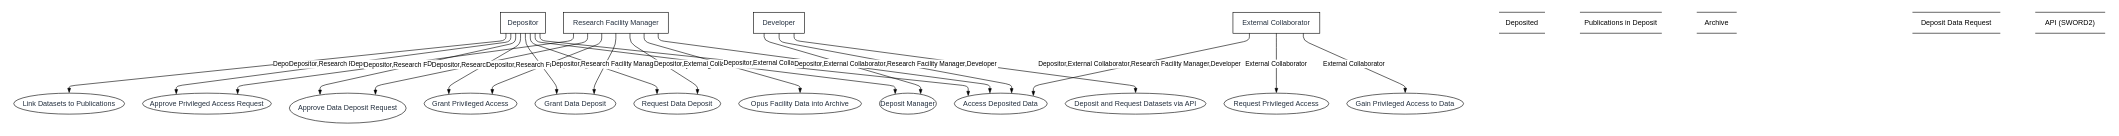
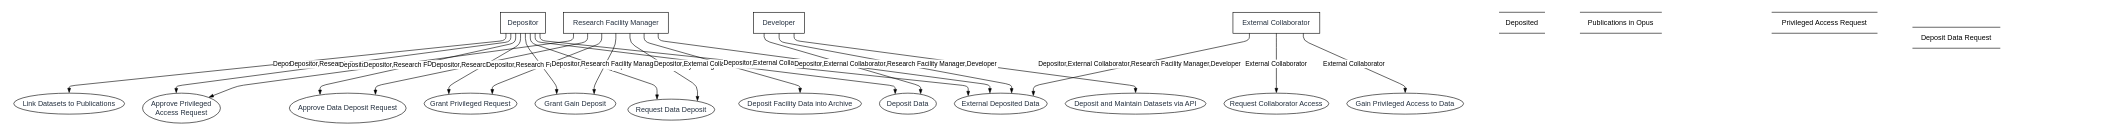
- <mxCell id="7" value="Publications in Deposit" style="html=1;dashed=0;whiteSpace=wrap;shape=partialRectangle;right=0;left=0;" vertex="1" parent="1"><mxGeometry x="2635" width="135" height="35" as="geometry" y="20" /></mxCell>
+ <mxCell id="7" value="Publications in Opus" style="html=1;dashed=0;whiteSpace=wrap;shape=partialRectangle;right=0;left=0;" vertex="1" parent="1"><mxGeometry x="2635" width="135" height="35" as="geometry" y="20" /></mxCell>
- <mxCell id="8" value="Archive" style="html=1;dashed=0;whiteSpace=wrap;shape=partialRectangle;right=0;left=0;" vertex="1" parent="1"><mxGeometry x="2830" width="65" height="35" as="geometry" y="20" /></mxCell>
+ <mxCell id="9" value="Privileged Access Request" style="html=1;dashed=0;whiteSpace=wrap;shape=partialRectangle;right=0;left=0;" vertex="1" parent="1"><mxGeometry x="2955" width="175" height="35" as="geometry" y="20" /></mxCell>
- <mxCell id="10" value="Deposit Data Request" style="html=1;dashed=0;whiteSpace=wrap;shape=partialRectangle;right=0;left=0;" vertex="1" parent="1"><mxGeometry x="3190" width="145" height="35" as="geometry" y="20" /></mxCell>
+ <mxCell id="10" value="Deposit Data Request" style="html=1;dashed=0;whiteSpace=wrap;shape=partialRectangle;right=0;left=0;" vertex="1" parent="1"><mxGeometry x="3190" y="45" width="145" height="35" as="geometry" /></mxCell>
- <mxCell id="11" value="API (SWORD2)" style="html=1;dashed=0;whiteSpace=wrap;shape=partialRectangle;right=0;left=0;" vertex="1" parent="1"><mxGeometry x="3395" width="115" height="35" as="geometry" y="20" /></mxCell>
- <mxCell id="19" value="Approve Privileged Access Request" style="shape=ellipse;perimeter=ellipsePerimeter;whiteSpace=wrap;html=1;fillColor=#ffffff;strokeColor=#000000;align=center;verticalAlign=middle;fontColor=#232F3E;" vertex="1" parent="1"><mxGeometry x="235" y="155" width="215" height="35" as="geometry" /></mxCell>
+ <mxCell id="19" value="Approve Privileged Access Request" style="shape=ellipse;perimeter=ellipsePerimeter;whiteSpace=wrap;html=1;fillColor=#ffffff;strokeColor=#000000;align=center;verticalAlign=middle;fontColor=#232F3E;" vertex="1" parent="1"><mxGeometry x="235" y="155" width="130" height="50" as="geometry" /></mxCell>
- <mxCell id="21" value="Grant Privileged Access" style="shape=ellipse;perimeter=ellipsePerimeter;whiteSpace=wrap;html=1;fillColor=#ffffff;strokeColor=#000000;align=center;verticalAlign=middle;fontColor=#232F3E;" vertex="1" parent="1"><mxGeometry x="705" y="155" width="155" height="35" as="geometry" /></mxCell>
+ <mxCell id="21" value="Grant Privileged Request" style="shape=ellipse;perimeter=ellipsePerimeter;whiteSpace=wrap;html=1;fillColor=#ffffff;strokeColor=#000000;align=center;verticalAlign=middle;fontColor=#232F3E;" vertex="1" parent="1"><mxGeometry x="705" y="155" width="155" height="35" as="geometry" /></mxCell>
- <mxCell id="22" value="Grant Data Deposit" style="shape=ellipse;perimeter=ellipsePerimeter;whiteSpace=wrap;html=1;fillColor=#ffffff;strokeColor=#000000;align=center;verticalAlign=middle;fontColor=#232F3E;" vertex="1" parent="1"><mxGeometry x="890" y="155" width="135" height="35" as="geometry" /></mxCell>
+ <mxCell id="22" value="Grant Gain Deposit" style="shape=ellipse;perimeter=ellipsePerimeter;whiteSpace=wrap;html=1;fillColor=#ffffff;strokeColor=#000000;align=center;verticalAlign=middle;fontColor=#232F3E;" vertex="1" parent="1"><mxGeometry x="890" y="155" width="135" height="35" as="geometry" /></mxCell>
- <mxCell id="18" value="Request Data Deposit" style="shape=ellipse;perimeter=ellipsePerimeter;whiteSpace=wrap;html=1;fillColor=#ffffff;strokeColor=#000000;align=center;verticalAlign=middle;fontColor=#232F3E;" vertex="1" parent="1"><mxGeometry x="1055" y="155" width="145" height="35" as="geometry" /></mxCell>
+ <mxCell id="18" value="Request Data Deposit" style="shape=ellipse;perimeter=ellipsePerimeter;whiteSpace=wrap;html=1;fillColor=#ffffff;strokeColor=#000000;align=center;verticalAlign=middle;fontColor=#232F3E;" vertex="1" parent="1"><mxGeometry x="1045" y="165" width="145" height="35" as="geometry" /></mxCell>
- <mxCell id="15" value="Opus Facility Data into Archive" style="shape=ellipse;perimeter=ellipsePerimeter;whiteSpace=wrap;html=1;fillColor=#ffffff;strokeColor=#000000;align=center;verticalAlign=middle;fontColor=#232F3E;" vertex="1" parent="1"><mxGeometry x="1230" y="155" width="205" height="35" as="geometry" /></mxCell>
+ <mxCell id="15" value="Deposit Facility Data into Archive" style="shape=ellipse;perimeter=ellipsePerimeter;whiteSpace=wrap;html=1;fillColor=#ffffff;strokeColor=#000000;align=center;verticalAlign=middle;fontColor=#232F3E;" vertex="1" parent="1"><mxGeometry x="1230" y="155" width="205" height="35" as="geometry" /></mxCell>
- <mxCell id="12" value="Deposit Manager" style="shape=ellipse;perimeter=ellipsePerimeter;whiteSpace=wrap;html=1;fillColor=#ffffff;strokeColor=#000000;align=center;verticalAlign=middle;fontColor=#232F3E;" vertex="1" parent="1"><mxGeometry x="1465" y="155" width="95" height="35" as="geometry" /></mxCell>
+ <mxCell id="12" value="Deposit Data" style="shape=ellipse;perimeter=ellipsePerimeter;whiteSpace=wrap;html=1;fillColor=#ffffff;strokeColor=#000000;align=center;verticalAlign=middle;fontColor=#232F3E;" vertex="1" parent="1"><mxGeometry x="1465" y="155" width="95" height="35" as="geometry" /></mxCell>
- <mxCell id="23" value="Access Deposited Data" style="shape=ellipse;perimeter=ellipsePerimeter;whiteSpace=wrap;html=1;fillColor=#ffffff;strokeColor=#000000;align=center;verticalAlign=middle;fontColor=#232F3E;" vertex="1" parent="1"><mxGeometry x="1590" y="155" width="155" height="35" as="geometry" /></mxCell>
+ <mxCell id="23" value="External Deposited Data" style="shape=ellipse;perimeter=ellipsePerimeter;whiteSpace=wrap;html=1;fillColor=#ffffff;strokeColor=#000000;align=center;verticalAlign=middle;fontColor=#232F3E;" vertex="1" parent="1"><mxGeometry x="1590" y="155" width="155" height="35" as="geometry" /></mxCell>
- <mxCell id="16" value="Deposit and Request Datasets via API" style="shape=ellipse;perimeter=ellipsePerimeter;whiteSpace=wrap;html=1;fillColor=#ffffff;strokeColor=#000000;align=center;verticalAlign=middle;fontColor=#232F3E;" vertex="1" parent="1"><mxGeometry x="1775" y="155" width="235" height="35" as="geometry" /></mxCell>
+ <mxCell id="16" value="Deposit and Maintain Datasets via API" style="shape=ellipse;perimeter=ellipsePerimeter;whiteSpace=wrap;html=1;fillColor=#ffffff;strokeColor=#000000;align=center;verticalAlign=middle;fontColor=#232F3E;" vertex="1" parent="1"><mxGeometry x="1775" y="155" width="235" height="35" as="geometry" /></mxCell>
- <mxCell id="17" value="Request Privileged Access" style="shape=ellipse;perimeter=ellipsePerimeter;whiteSpace=wrap;html=1;fillColor=#ffffff;strokeColor=#000000;align=center;verticalAlign=middle;fontColor=#232F3E;" vertex="1" parent="1"><mxGeometry x="2040" y="155" width="175" height="35" as="geometry" /></mxCell>
+ <mxCell id="17" value="Request Collaborator Access" style="shape=ellipse;perimeter=ellipsePerimeter;whiteSpace=wrap;html=1;fillColor=#ffffff;strokeColor=#000000;align=center;verticalAlign=middle;fontColor=#232F3E;" vertex="1" parent="1"><mxGeometry x="2040" y="155" width="175" height="35" as="geometry" /></mxCell>
